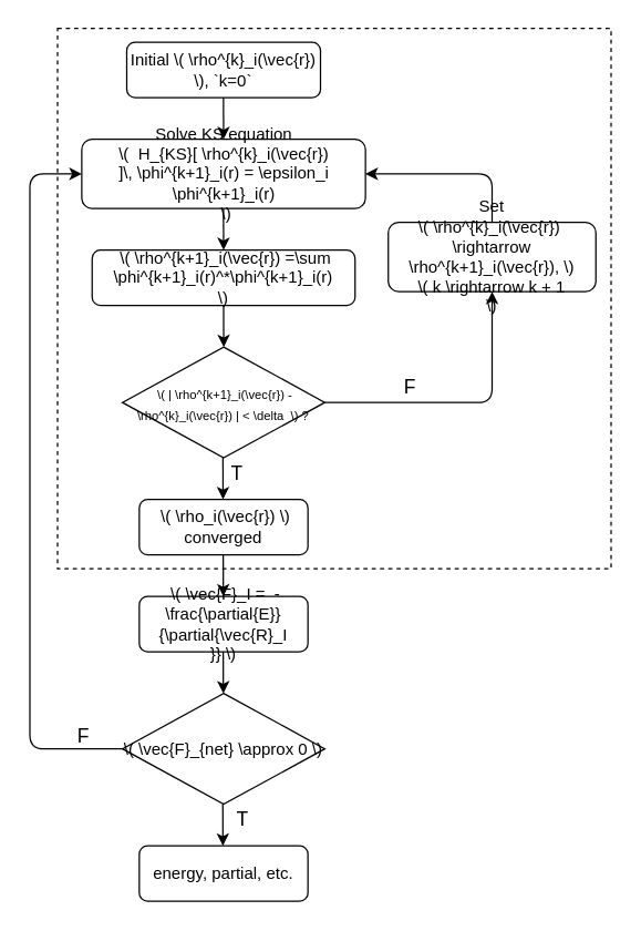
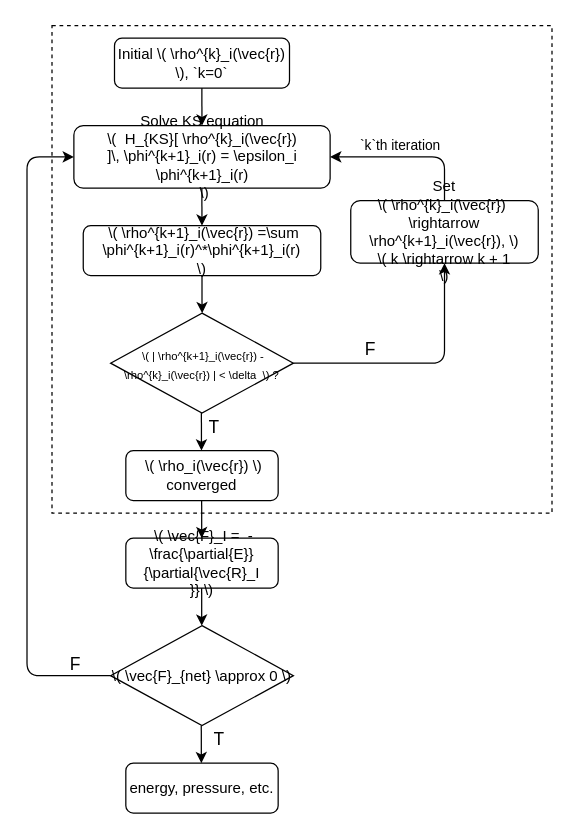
+ <mxCell id="17" value="&lt;font style=&quot;font-size: 11px&quot;&gt;`k`th iteration&lt;/font&gt;" style="text;html=1;strokeColor=none;fillColor=none;align=center;verticalAlign=middle;whiteSpace=wrap;overflow=hidden;fontSize=10;" vertex="1" parent="1"><mxGeometry x="280" y="106" width="80" height="20" as="geometry" /></mxCell>
- <mxCell id="25" value="energy, partial, etc." style="rounded=1;whiteSpace=wrap;html=1;fontSize=12;glass=0;strokeWidth=1;shadow=0;overflow=visible;" vertex="1" parent="1"><mxGeometry x="100.06" y="610" width="121.87" height="40" as="geometry" /></mxCell>
+ <mxCell id="25" value="energy, pressure, etc." style="rounded=1;whiteSpace=wrap;html=1;fontSize=12;glass=0;strokeWidth=1;shadow=0;overflow=visible;" vertex="1" parent="1"><mxGeometry x="100.06" y="610" width="121.87" height="40" as="geometry" /></mxCell>
